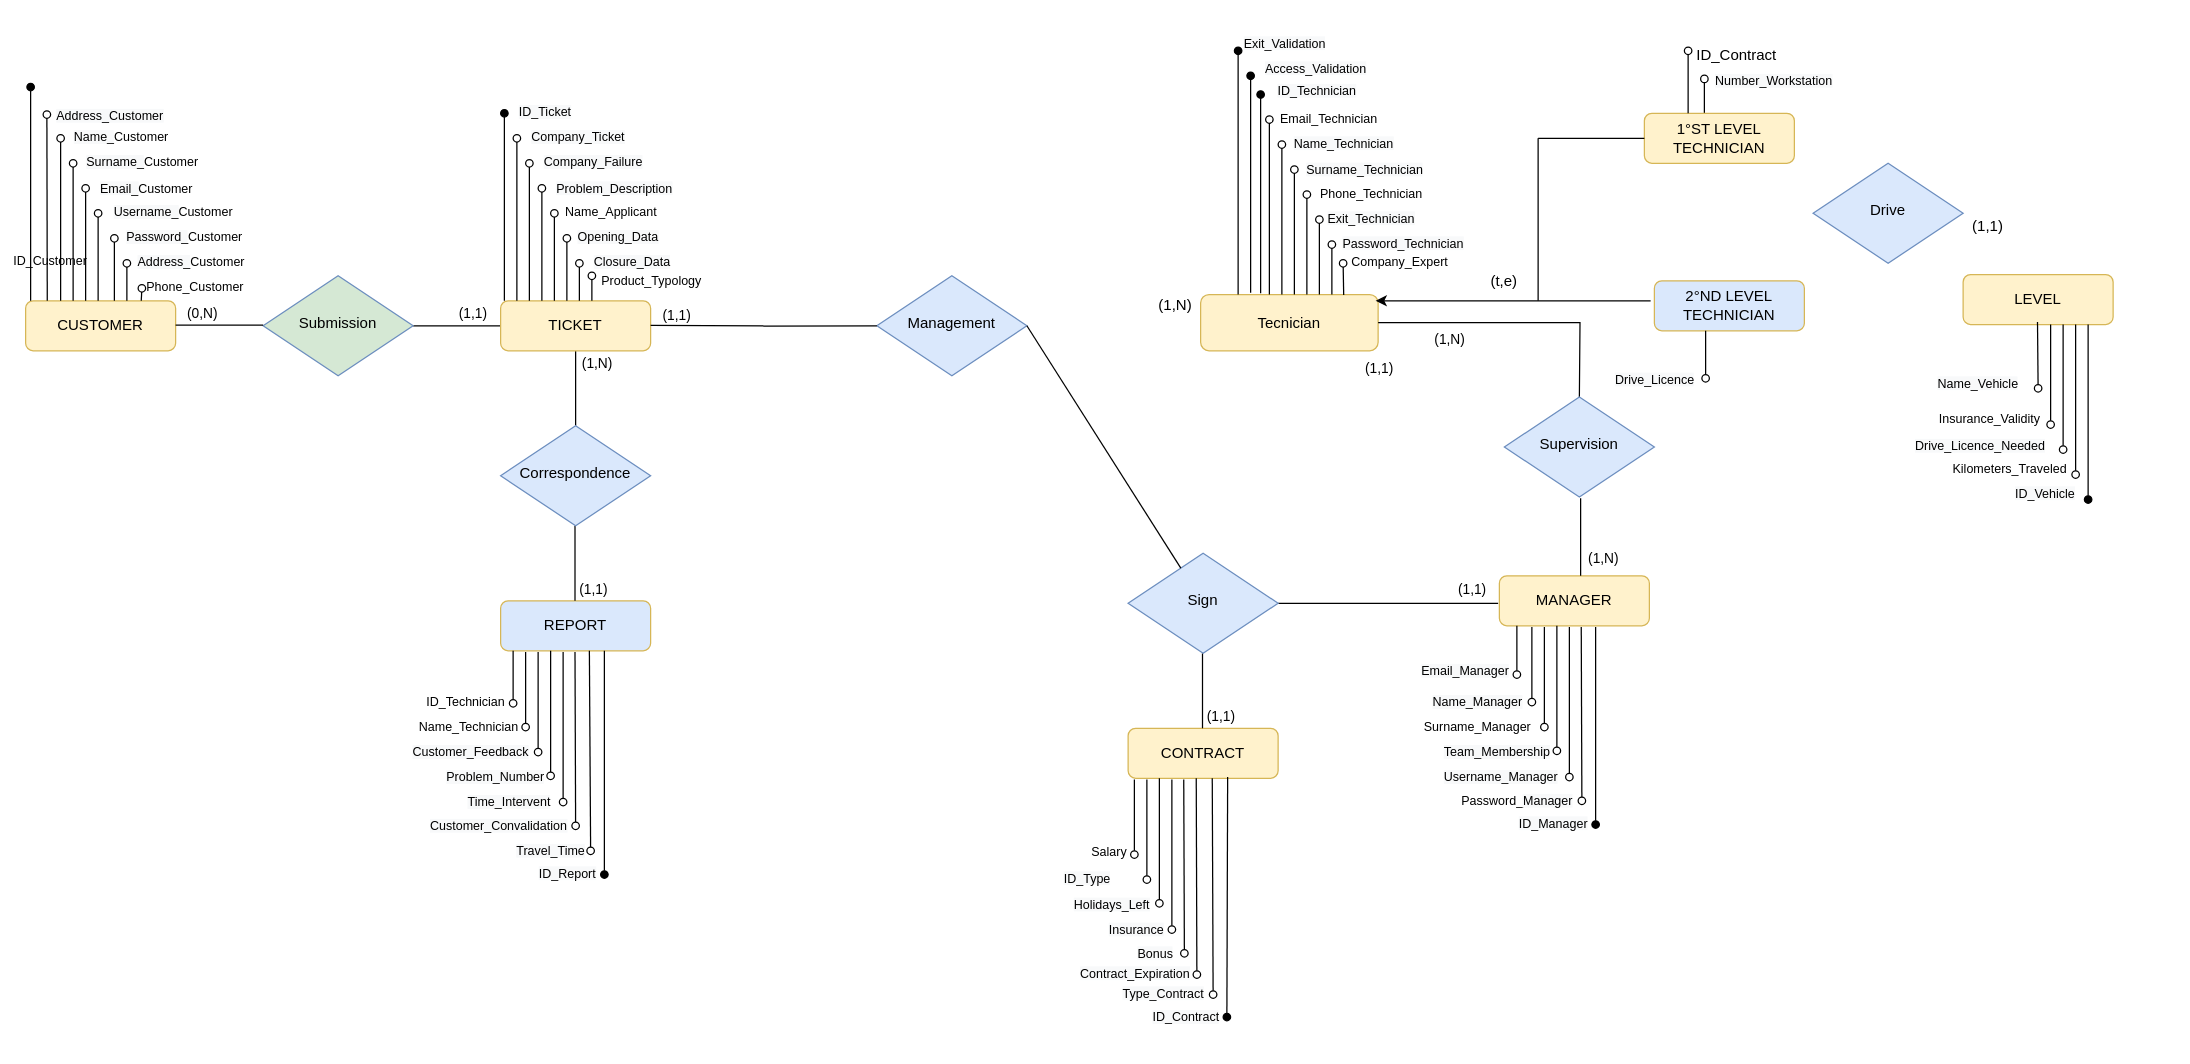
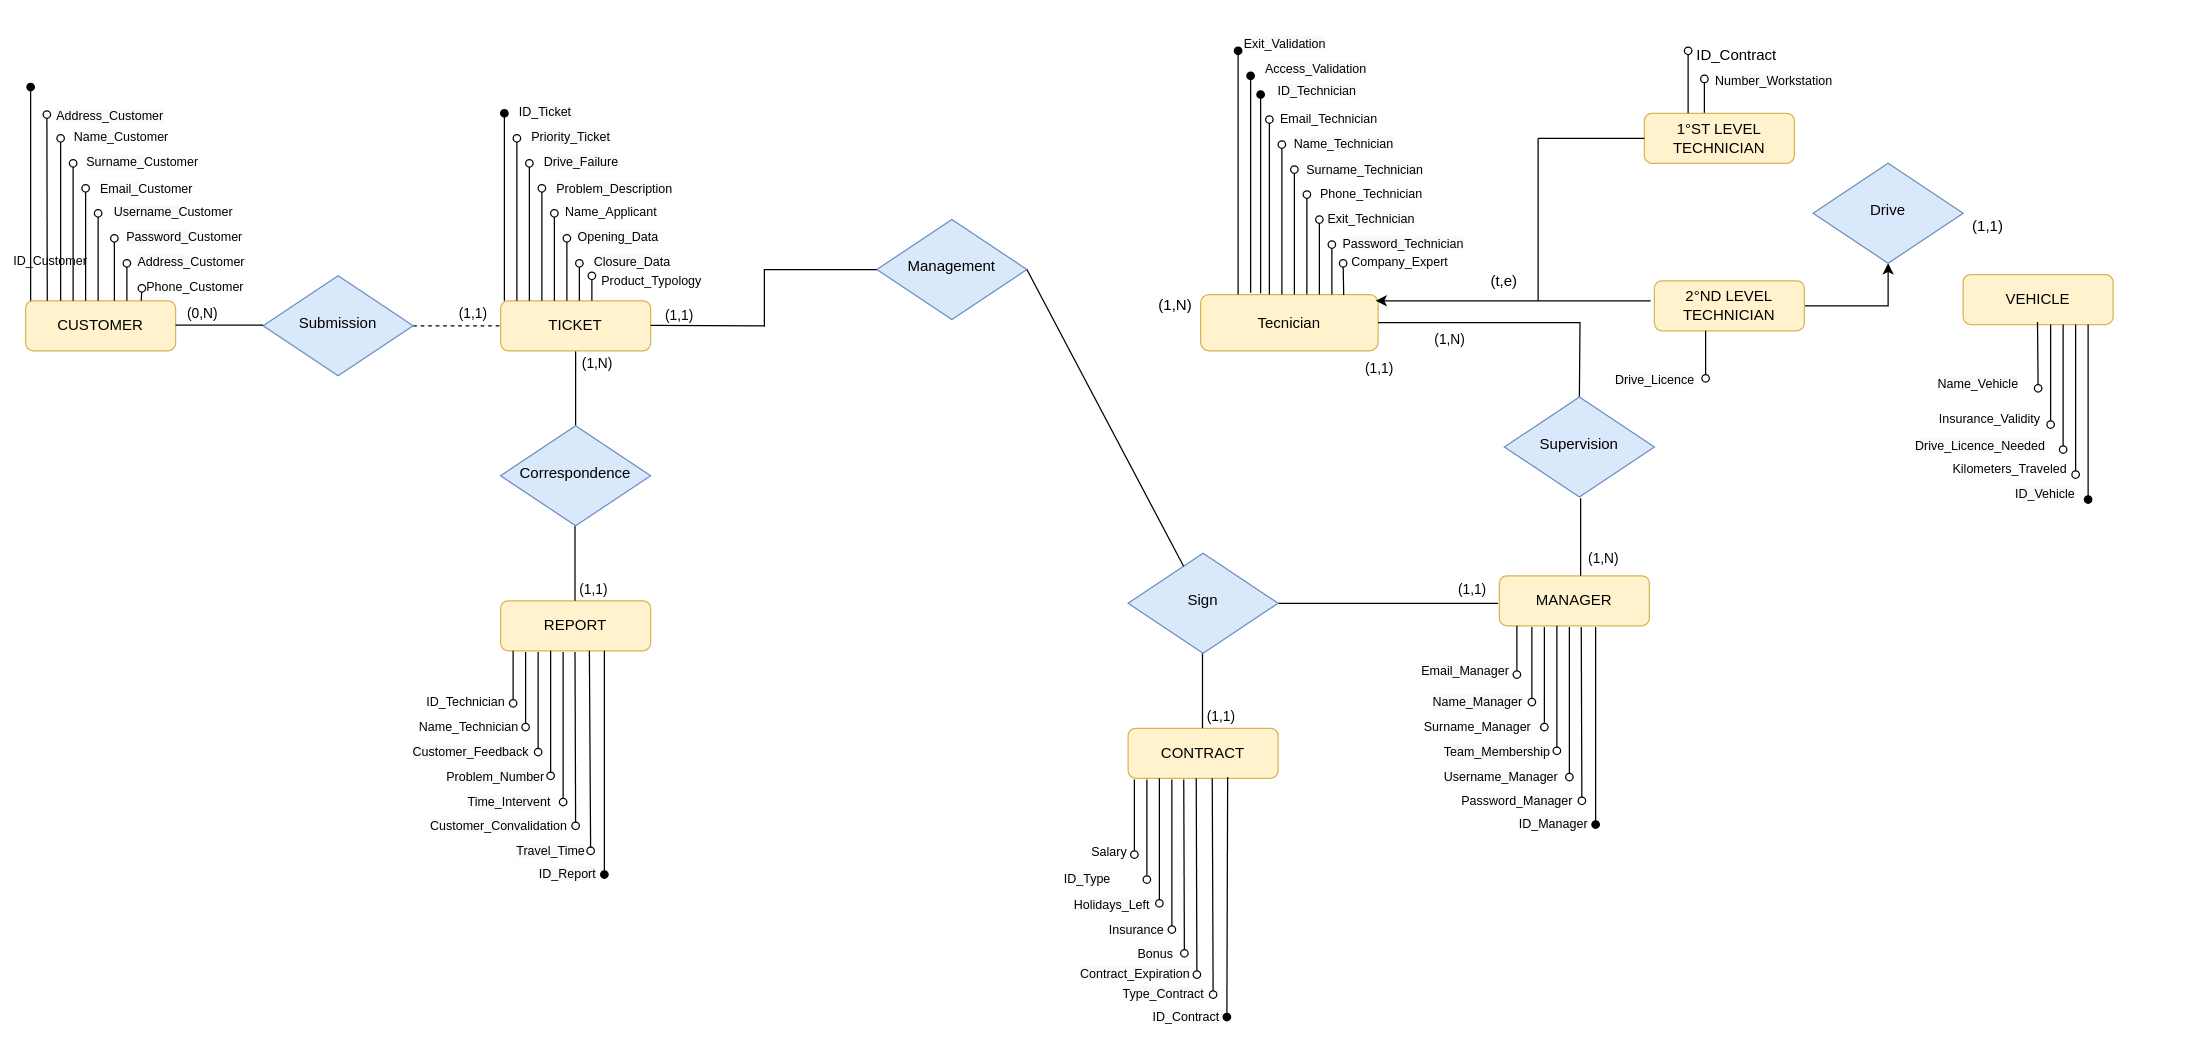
- <mxCell id="38" value="&lt;span style=&quot;color: rgb(0 , 0 , 0) ; font-family: &amp;#34;helvetica&amp;#34; ; font-size: 10px ; font-style: normal ; font-weight: 400 ; letter-spacing: normal ; text-align: center ; text-indent: 0px ; text-transform: none ; word-spacing: 0px ; background-color: rgb(248 , 249 , 250) ; display: inline ; float: none&quot;&gt;Company_Ticket&lt;/span&gt;" style="text;whiteSpace=wrap;html=1;" parent="1" vertex="1"><mxGeometry x="423" y="95" width="90" height="30" as="geometry" /></mxCell>
+ <mxCell id="38" value="&lt;span style=&quot;color: rgb(0 , 0 , 0) ; font-family: &amp;#34;helvetica&amp;#34; ; font-size: 10px ; font-style: normal ; font-weight: 400 ; letter-spacing: normal ; text-align: center ; text-indent: 0px ; text-transform: none ; word-spacing: 0px ; background-color: rgb(248 , 249 , 250) ; display: inline ; float: none&quot;&gt;Priority_Ticket&lt;/span&gt;" style="text;whiteSpace=wrap;html=1;" parent="1" vertex="1"><mxGeometry x="423" y="95" width="90" height="30" as="geometry" /></mxCell>
- <mxCell id="39" value="&lt;span style=&quot;color: rgb(0 , 0 , 0) ; font-family: &amp;#34;helvetica&amp;#34; ; font-size: 10px ; font-style: normal ; font-weight: 400 ; letter-spacing: normal ; text-align: center ; text-indent: 0px ; text-transform: none ; word-spacing: 0px ; background-color: rgb(248 , 249 , 250) ; display: inline ; float: none&quot;&gt;Company_Failure&lt;/span&gt;" style="text;whiteSpace=wrap;html=1;" parent="1" vertex="1"><mxGeometry x="433" y="115" width="90" height="30" as="geometry" /></mxCell>
+ <mxCell id="39" value="&lt;span style=&quot;color: rgb(0 , 0 , 0) ; font-family: &amp;#34;helvetica&amp;#34; ; font-size: 10px ; font-style: normal ; font-weight: 400 ; letter-spacing: normal ; text-align: center ; text-indent: 0px ; text-transform: none ; word-spacing: 0px ; background-color: rgb(248 , 249 , 250) ; display: inline ; float: none&quot;&gt;Drive_Failure&lt;/span&gt;" style="text;whiteSpace=wrap;html=1;" parent="1" vertex="1"><mxGeometry x="433" y="115" width="90" height="30" as="geometry" /></mxCell>
- <mxCell id="112" value="LEVEL" style="rounded=1;whiteSpace=wrap;html=1;fontSize=12;glass=0;strokeWidth=1;shadow=0;fillColor=#fff2cc;strokeColor=#d6b656;" parent="1" vertex="1"><mxGeometry x="1570" y="219" width="120" height="40" as="geometry" /></mxCell>
+ <mxCell id="112" value="VEHICLE" style="rounded=1;whiteSpace=wrap;html=1;fontSize=12;glass=0;strokeWidth=1;shadow=0;fillColor=#fff2cc;strokeColor=#d6b656;" parent="1" vertex="1"><mxGeometry x="1570" y="219" width="120" height="40" as="geometry" /></mxCell>
- <mxCell id="88" value="2°ND LEVEL TECHNICIAN" style="rounded=1;whiteSpace=wrap;html=1;fontSize=12;glass=0;strokeWidth=1;shadow=0;fillColor=#dae8fc;strokeColor=#d6b656;" parent="1" vertex="1"><mxGeometry x="1323" y="224" width="120" height="40" as="geometry" /></mxCell>
+ <mxCell id="88" value="2°ND LEVEL TECHNICIAN" style="rounded=1;whiteSpace=wrap;html=1;fontSize=12;glass=0;strokeWidth=1;shadow=0;fillColor=#fff2cc;strokeColor=#d6b656;" parent="1" vertex="1"><mxGeometry x="1323" y="224" width="120" height="40" as="geometry" /></mxCell>
+ <mxCell id="87" value="" style="edgeStyle=orthogonalEdgeStyle;rounded=0;orthogonalLoop=1;jettySize=auto;html=1;" edge="1" parent="1" source="88" target="123"><mxGeometry relative="1" as="geometry" /></mxCell>
- <mxCell id="4" value="Submission" style="rhombus;whiteSpace=wrap;html=1;shadow=0;fontFamily=Helvetica;fontSize=12;align=center;strokeWidth=1;spacing=6;spacingTop=-4;fillColor=#d5e8d4;strokeColor=#6c8ebf;" parent="1" vertex="1"><mxGeometry x="210" y="220" width="120" height="80" as="geometry" /></mxCell>
+ <mxCell id="4" value="Submission" style="rhombus;whiteSpace=wrap;html=1;shadow=0;fontFamily=Helvetica;fontSize=12;align=center;strokeWidth=1;spacing=6;spacingTop=-4;fillColor=#dae8fc;strokeColor=#6c8ebf;" parent="1" vertex="1"><mxGeometry x="210" y="220" width="120" height="80" as="geometry" /></mxCell>
- <mxCell id="3" value="(1,1)" style="edgeStyle=orthogonalEdgeStyle;rounded=0;html=1;jettySize=auto;orthogonalLoop=1;fontSize=11;endArrow=none;endFill=0;endSize=8;strokeWidth=1;shadow=0;labelBackgroundColor=none;align=left;" parent="1" source="4" target="9" edge="1"><mxGeometry y="10" relative="1" as="geometry"><mxPoint as="offset" /></mxGeometry></mxCell>
+ <mxCell id="3" value="(1,1)" style="edgeStyle=orthogonalEdgeStyle;rounded=0;html=1;jettySize=auto;orthogonalLoop=1;fontSize=11;endArrow=none;endFill=0;endSize=8;strokeWidth=1;shadow=0;labelBackgroundColor=none;align=left;dashed=1;" parent="1" source="4" target="9" edge="1"><mxGeometry y="10" relative="1" as="geometry"><mxPoint as="offset" /></mxGeometry></mxCell>
- <mxCell id="10" value="Management" style="rhombus;whiteSpace=wrap;html=1;shadow=0;fontFamily=Helvetica;fontSize=12;align=center;strokeWidth=1;spacing=6;spacingTop=-4;fillColor=#dae8fc;strokeColor=#6c8ebf;" parent="1" vertex="1"><mxGeometry x="701" y="220" width="120" height="80" as="geometry" /></mxCell>
+ <mxCell id="10" value="Management" style="rhombus;whiteSpace=wrap;html=1;shadow=0;fontFamily=Helvetica;fontSize=12;align=center;strokeWidth=1;spacing=6;spacingTop=-4;fillColor=#dae8fc;strokeColor=#6c8ebf;" parent="1" vertex="1"><mxGeometry x="701" y="175" width="120" height="80" as="geometry" /></mxCell>
- <mxCell id="5" value="REPORT" style="rounded=1;whiteSpace=wrap;html=1;fontSize=12;glass=0;strokeWidth=1;shadow=0;fillColor=#dae8fc;strokeColor=#d6b656;" parent="1" vertex="1"><mxGeometry x="400" y="480" width="120" height="40" as="geometry" /></mxCell>
+ <mxCell id="5" value="REPORT" style="rounded=1;whiteSpace=wrap;html=1;fontSize=12;glass=0;strokeWidth=1;shadow=0;fillColor=#fff2cc;strokeColor=#d6b656;" parent="1" vertex="1"><mxGeometry x="400" y="480" width="120" height="40" as="geometry" /></mxCell>
